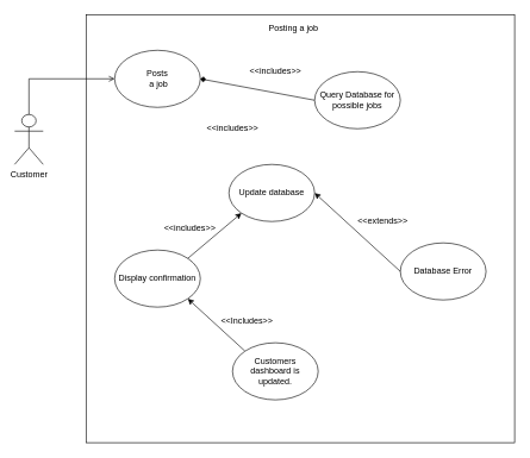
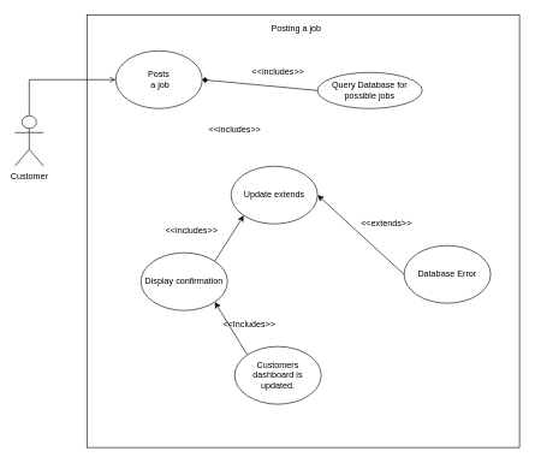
- <mxCell id="7" value="Query Database for possible jobs" style="ellipse;whiteSpace=wrap;html=1;" parent="1" vertex="1"><mxGeometry x="440" y="100" width="120" height="80" as="geometry" /></mxCell>
+ <mxCell id="7" value="Query Database for possible jobs" style="ellipse;whiteSpace=wrap;html=1;" parent="1" vertex="1"><mxGeometry x="440" y="100" width="145" height="50" as="geometry" /></mxCell>
- <mxCell id="9" value="Update database" style="ellipse;whiteSpace=wrap;html=1;" parent="1" vertex="1"><mxGeometry x="320" y="230" width="120" height="80" as="geometry" /></mxCell>
+ <mxCell id="9" value="Update extends" style="ellipse;whiteSpace=wrap;html=1;" parent="1" vertex="1"><mxGeometry x="320" y="230" width="120" height="80" as="geometry" /></mxCell>
- <mxCell id="10" value="Display confirmation" style="ellipse;whiteSpace=wrap;html=1;" parent="1" vertex="1"><mxGeometry x="160" y="350" width="120" height="80" as="geometry" /></mxCell>
+ <mxCell id="10" value="Display confirmation" style="ellipse;whiteSpace=wrap;html=1;" parent="1" vertex="1"><mxGeometry x="195" y="350" width="120" height="80" as="geometry" /></mxCell>
